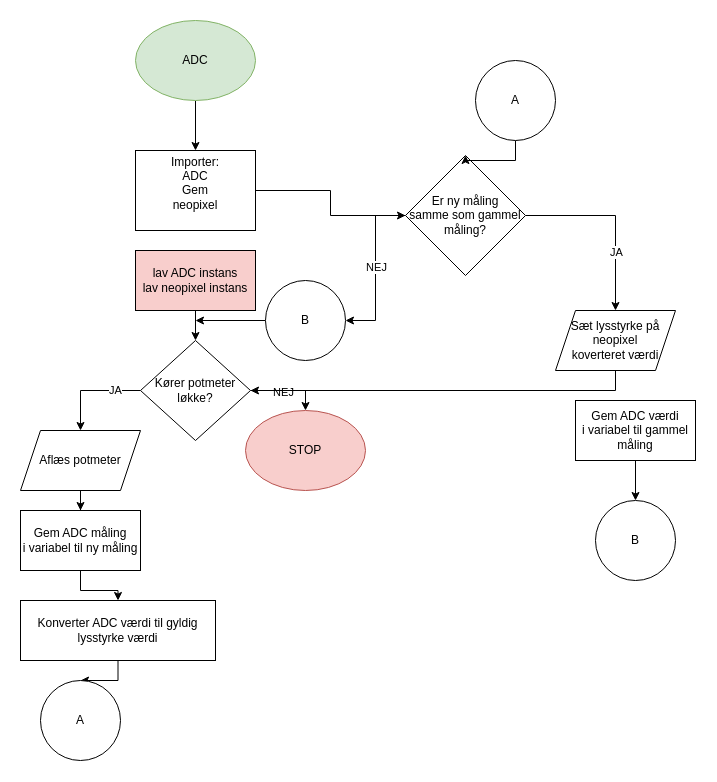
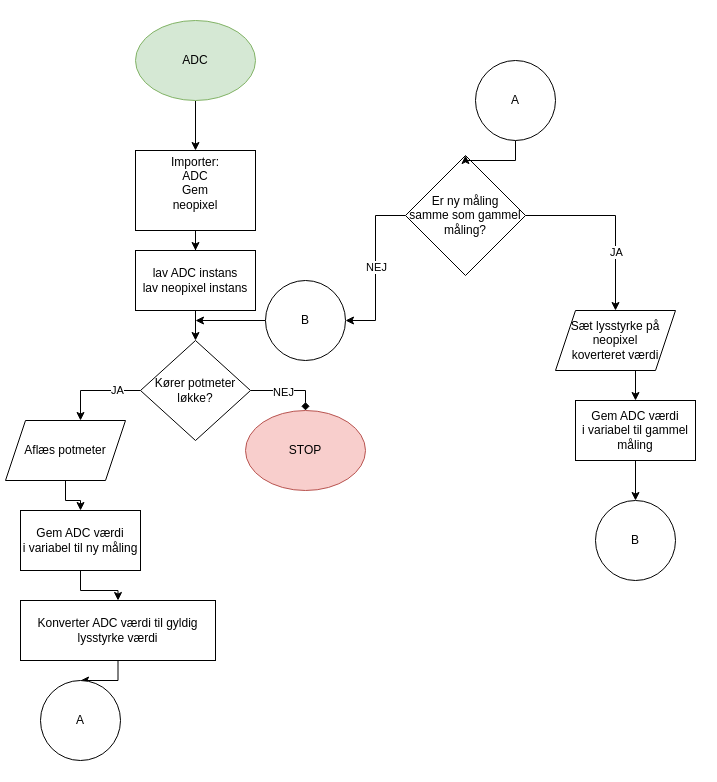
- <mxCell id="4" style="edgeStyle=orthogonalEdgeStyle;rounded=0;orthogonalLoop=1;jettySize=auto;html=1;" edge="1" parent="1" source="5" target="29"><mxGeometry relative="1" as="geometry"><mxPoint x="195" y="270" as="targetPoint" /></mxGeometry></mxCell>
+ <mxCell id="4" style="edgeStyle=orthogonalEdgeStyle;rounded=0;orthogonalLoop=1;jettySize=auto;html=1;" edge="1" parent="1" source="5" target="7"><mxGeometry relative="1" as="geometry"><mxPoint x="195" y="270" as="targetPoint" /></mxGeometry></mxCell>
- <mxCell id="7" value="&lt;div&gt;lav ADC instans&lt;/div&gt;&lt;div&gt;lav neopixel instans&lt;br&gt;&lt;/div&gt;" style="rounded=0;whiteSpace=wrap;html=1;fillColor=#f8cecc;" vertex="1" parent="1"><mxGeometry x="135" y="250" width="120" height="60" as="geometry" /></mxCell>
+ <mxCell id="7" value="&lt;div&gt;lav ADC instans&lt;/div&gt;&lt;div&gt;lav neopixel instans&lt;br&gt;&lt;/div&gt;" style="rounded=0;whiteSpace=wrap;html=1;" vertex="1" parent="1"><mxGeometry x="135" y="250" width="120" height="60" as="geometry" /></mxCell>
- <mxCell id="22" style="edgeStyle=orthogonalEdgeStyle;rounded=0;orthogonalLoop=1;jettySize=auto;html=1;exitX=0.5;exitY=1;exitDx=0;exitDy=0;" edge="1" parent="1" source="23" target="11"><mxGeometry relative="1" as="geometry" /></mxCell>
+ <mxCell id="22" style="edgeStyle=orthogonalEdgeStyle;rounded=0;orthogonalLoop=1;jettySize=auto;html=1;exitX=0.5;exitY=1;exitDx=0;exitDy=0;entryX=0.5;entryY=0;entryDx=0;entryDy=0;" edge="1" parent="1" source="23" target="33"><mxGeometry relative="1" as="geometry" /></mxCell>
- <mxCell id="9" style="edgeStyle=orthogonalEdgeStyle;rounded=0;orthogonalLoop=1;jettySize=auto;html=1;entryX=0.5;entryY=0;entryDx=0;entryDy=0;" edge="1" parent="1" source="11" target="14"><mxGeometry relative="1" as="geometry"><Array as="points"><mxPoint x="305" y="390" /></Array></mxGeometry></mxCell>
+ <mxCell id="9" style="edgeStyle=orthogonalEdgeStyle;rounded=0;orthogonalLoop=1;jettySize=auto;html=1;entryX=0.5;entryY=0;entryDx=0;entryDy=0;endArrow=diamond;" edge="1" parent="1" source="11" target="14"><mxGeometry relative="1" as="geometry"><Array as="points"><mxPoint x="305" y="390" /></Array></mxGeometry></mxCell>
- <mxCell id="13" value="Aflæs potmeter" style="shape=parallelogram;perimeter=parallelogramPerimeter;whiteSpace=wrap;html=1;fixedSize=1;rounded=0;" vertex="1" parent="1"><mxGeometry x="20" y="430" width="120" height="60" as="geometry" /></mxCell>
+ <mxCell id="13" value="Aflæs potmeter" style="shape=parallelogram;perimeter=parallelogramPerimeter;whiteSpace=wrap;html=1;fixedSize=1;rounded=0;" vertex="1" parent="1"><mxGeometry x="5" y="420" width="120" height="60" as="geometry" /></mxCell>
- <mxCell id="16" value="&lt;div&gt;Gem ADC måling&lt;/div&gt;&lt;div&gt;i variabel til ny måling &lt;br&gt;&lt;/div&gt;" style="whiteSpace=wrap;html=1;rounded=0;" vertex="1" parent="1"><mxGeometry x="20" y="510" width="120" height="60" as="geometry" /></mxCell>
+ <mxCell id="16" value="&lt;div&gt;Gem ADC værdi&lt;/div&gt;&lt;div&gt;i variabel til ny måling &lt;br&gt;&lt;/div&gt;" style="whiteSpace=wrap;html=1;rounded=0;" vertex="1" parent="1"><mxGeometry x="20" y="510" width="120" height="60" as="geometry" /></mxCell>
